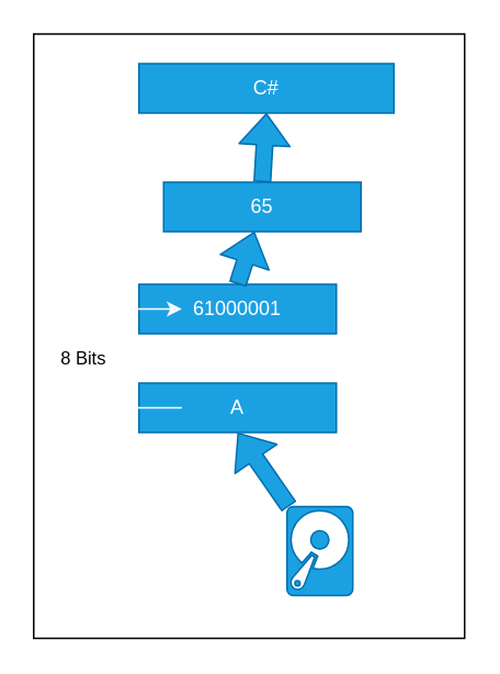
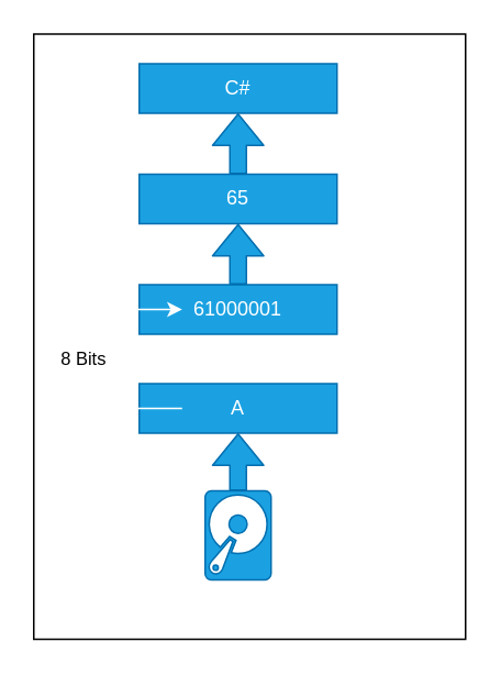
- <mxCell id="6" value="C#" style="rounded=0;whiteSpace=wrap;html=1;fillColor=#1ba1e2;fontColor=#ffffff;strokeColor=#006EAF;" parent="1" vertex="1"><mxGeometry x="84" y="38" width="155" height="30" as="geometry" /></mxCell>
+ <mxCell id="6" value="C#" style="rounded=0;whiteSpace=wrap;html=1;fillColor=#1ba1e2;fontColor=#ffffff;strokeColor=#006EAF;" parent="1" vertex="1"><mxGeometry x="84" y="38" width="120" height="30" as="geometry" /></mxCell>
- <mxCell id="5" value="65" style="rounded=0;whiteSpace=wrap;html=1;fillColor=#1ba1e2;fontColor=#ffffff;strokeColor=#006EAF;" parent="1" vertex="1"><mxGeometry x="99" y="110" width="120" height="30" as="geometry" /></mxCell>
+ <mxCell id="5" value="65" style="rounded=0;whiteSpace=wrap;html=1;fillColor=#1ba1e2;fontColor=#ffffff;strokeColor=#006EAF;" parent="1" vertex="1"><mxGeometry x="84" y="105" width="120" height="30" as="geometry" /></mxCell>
- <mxCell id="4" value="Hard Disk" style="sketch=0;pointerEvents=1;shadow=0;dashed=0;html=1;strokeColor=#006EAF;fillColor=#1ba1e2;labelPosition=center;verticalLabelPosition=bottom;verticalAlign=top;outlineConnect=0;align=center;shape=mxgraph.office.devices.hard_disk;fontColor=#ffffff;" parent="1" vertex="1"><mxGeometry x="174" y="307" width="40" height="54" as="geometry" /></mxCell>
+ <mxCell id="4" value="Hard Disk" style="sketch=0;pointerEvents=1;shadow=0;dashed=0;html=1;strokeColor=#006EAF;fillColor=#1ba1e2;labelPosition=center;verticalLabelPosition=bottom;verticalAlign=top;outlineConnect=0;align=center;shape=mxgraph.office.devices.hard_disk;fontColor=#ffffff;" parent="1" vertex="1"><mxGeometry x="124" y="297" width="40" height="54" as="geometry" /></mxCell>
